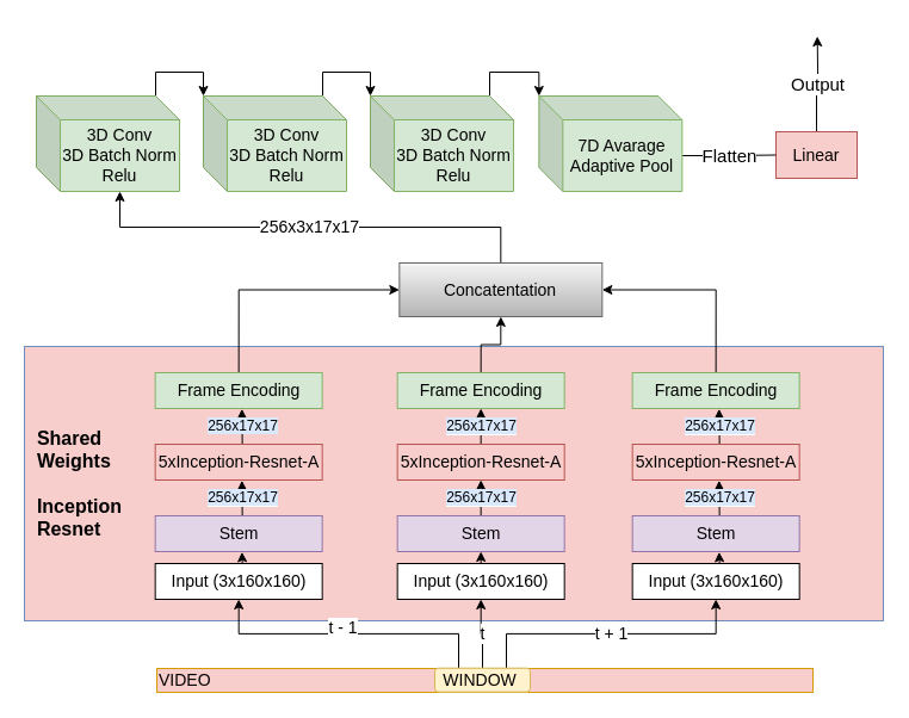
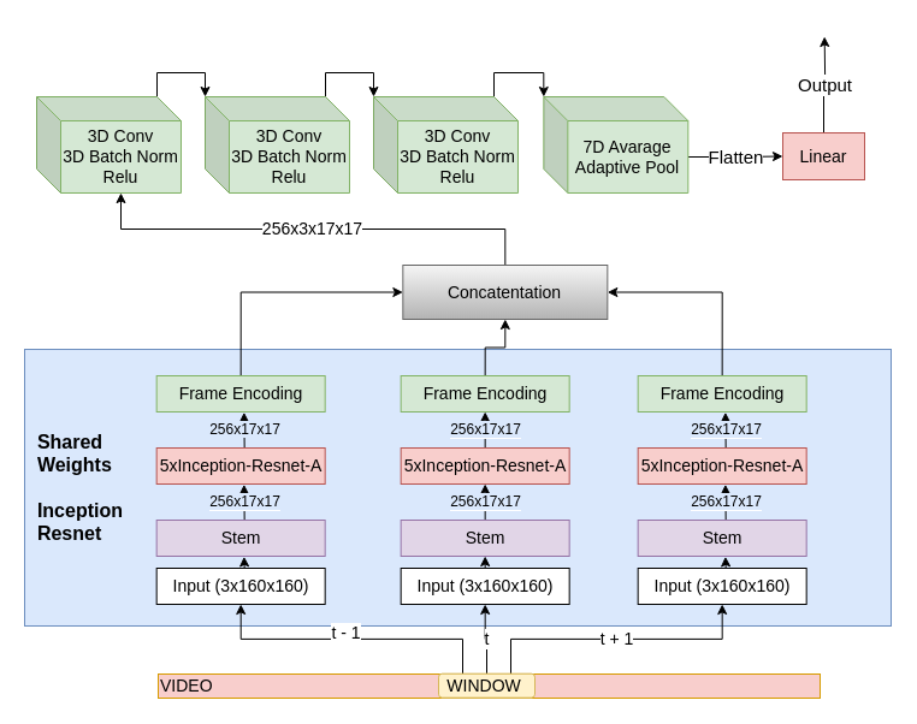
- <mxCell id="46" value="&lt;font style=&quot;font-size: 15px&quot;&gt;Flatten&lt;/font&gt;" style="edgeStyle=orthogonalEdgeStyle;rounded=0;orthogonalLoop=1;jettySize=auto;html=1;exitX=0;exitY=0;exitDx=120;exitDy=50;exitPerimeter=0;entryX=0;entryY=0.5;entryDx=0;entryDy=0;fontSize=12;endArrow=none;" parent="1" source="47" target="39" edge="1"><mxGeometry relative="1" as="geometry" /></mxCell>
+ <mxCell id="46" value="&lt;font style=&quot;font-size: 15px&quot;&gt;Flatten&lt;/font&gt;" style="edgeStyle=orthogonalEdgeStyle;rounded=0;orthogonalLoop=1;jettySize=auto;html=1;exitX=0;exitY=0;exitDx=120;exitDy=50;exitPerimeter=0;entryX=0;entryY=0.5;entryDx=0;entryDy=0;fontSize=12;" parent="1" source="47" target="39" edge="1"><mxGeometry relative="1" as="geometry" /></mxCell>
- <mxCell id="2" value="&lt;b&gt;&lt;font style=&quot;font-size: 16px&quot;&gt;&amp;nbsp; Shared &lt;br&gt;&amp;nbsp; Weights&lt;br&gt;&lt;br&gt;&amp;nbsp; Inception&lt;br&gt;&amp;nbsp; Resnet&lt;br&gt;&lt;/font&gt;&lt;/b&gt;" style="rounded=0;whiteSpace=wrap;html=1;fontSize=12;fillColor=#f8cecc;strokeColor=#6c8ebf;align=left;" parent="1" vertex="1"><mxGeometry x="20" y="290" width="720" height="230" as="geometry" /></mxCell>
+ <mxCell id="2" value="&lt;b&gt;&lt;font style=&quot;font-size: 16px&quot;&gt;&amp;nbsp; Shared &lt;br&gt;&amp;nbsp; Weights&lt;br&gt;&lt;br&gt;&amp;nbsp; Inception&lt;br&gt;&amp;nbsp; Resnet&lt;br&gt;&lt;/font&gt;&lt;/b&gt;" style="rounded=0;whiteSpace=wrap;html=1;fontSize=12;fillColor=#dae8fc;strokeColor=#6c8ebf;align=left;" parent="1" vertex="1"><mxGeometry x="20" y="290" width="720" height="230" as="geometry" /></mxCell>
